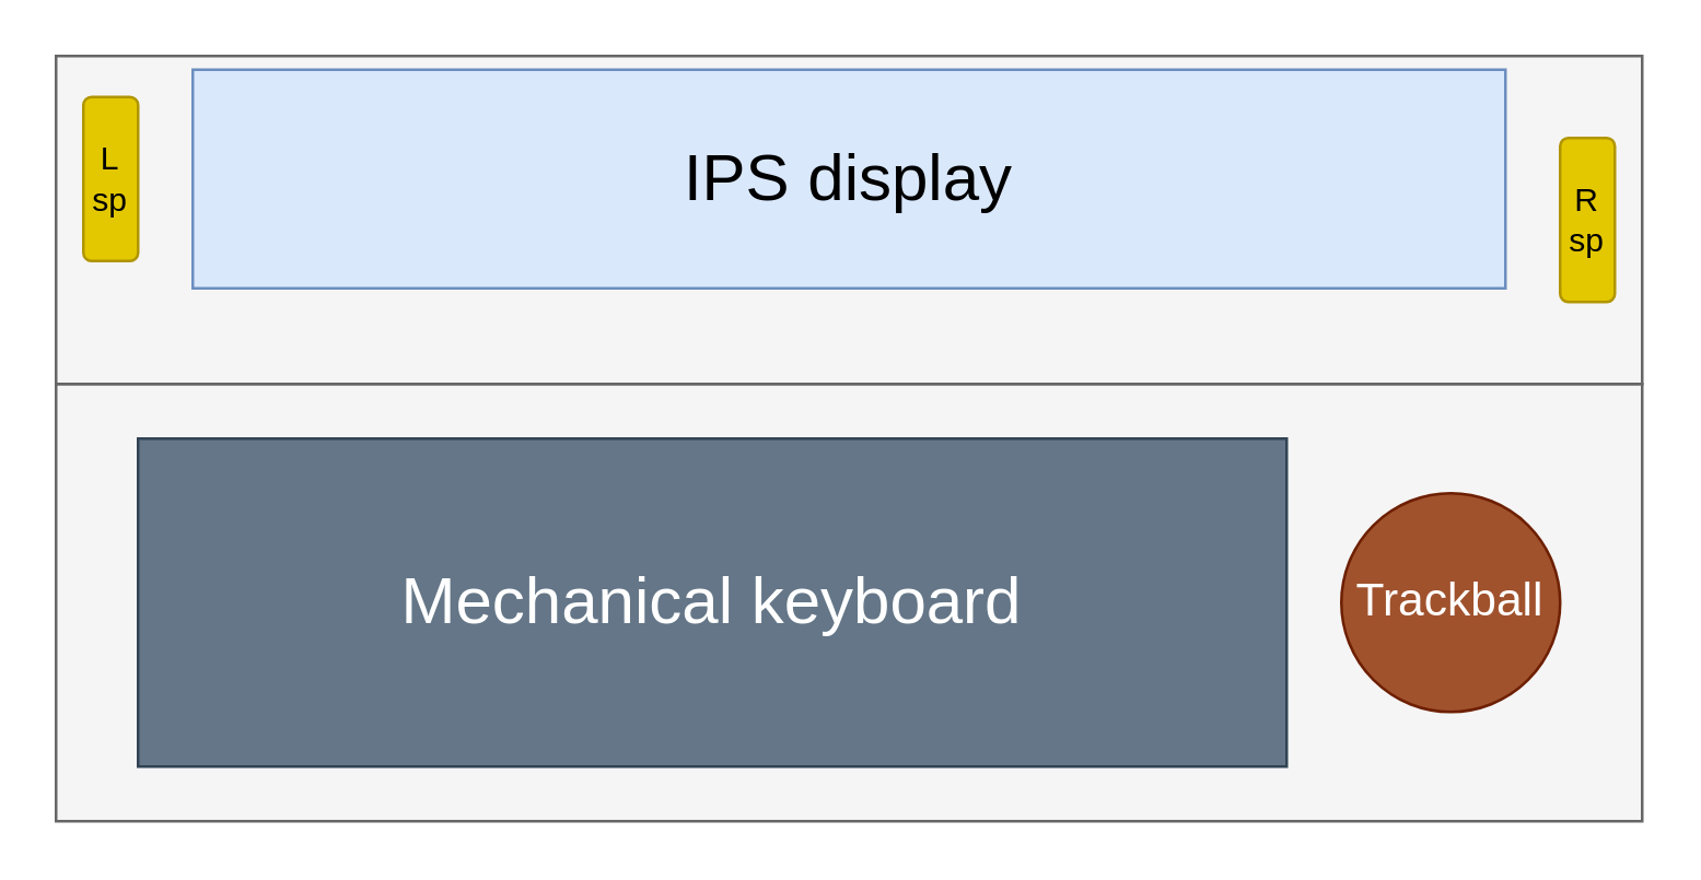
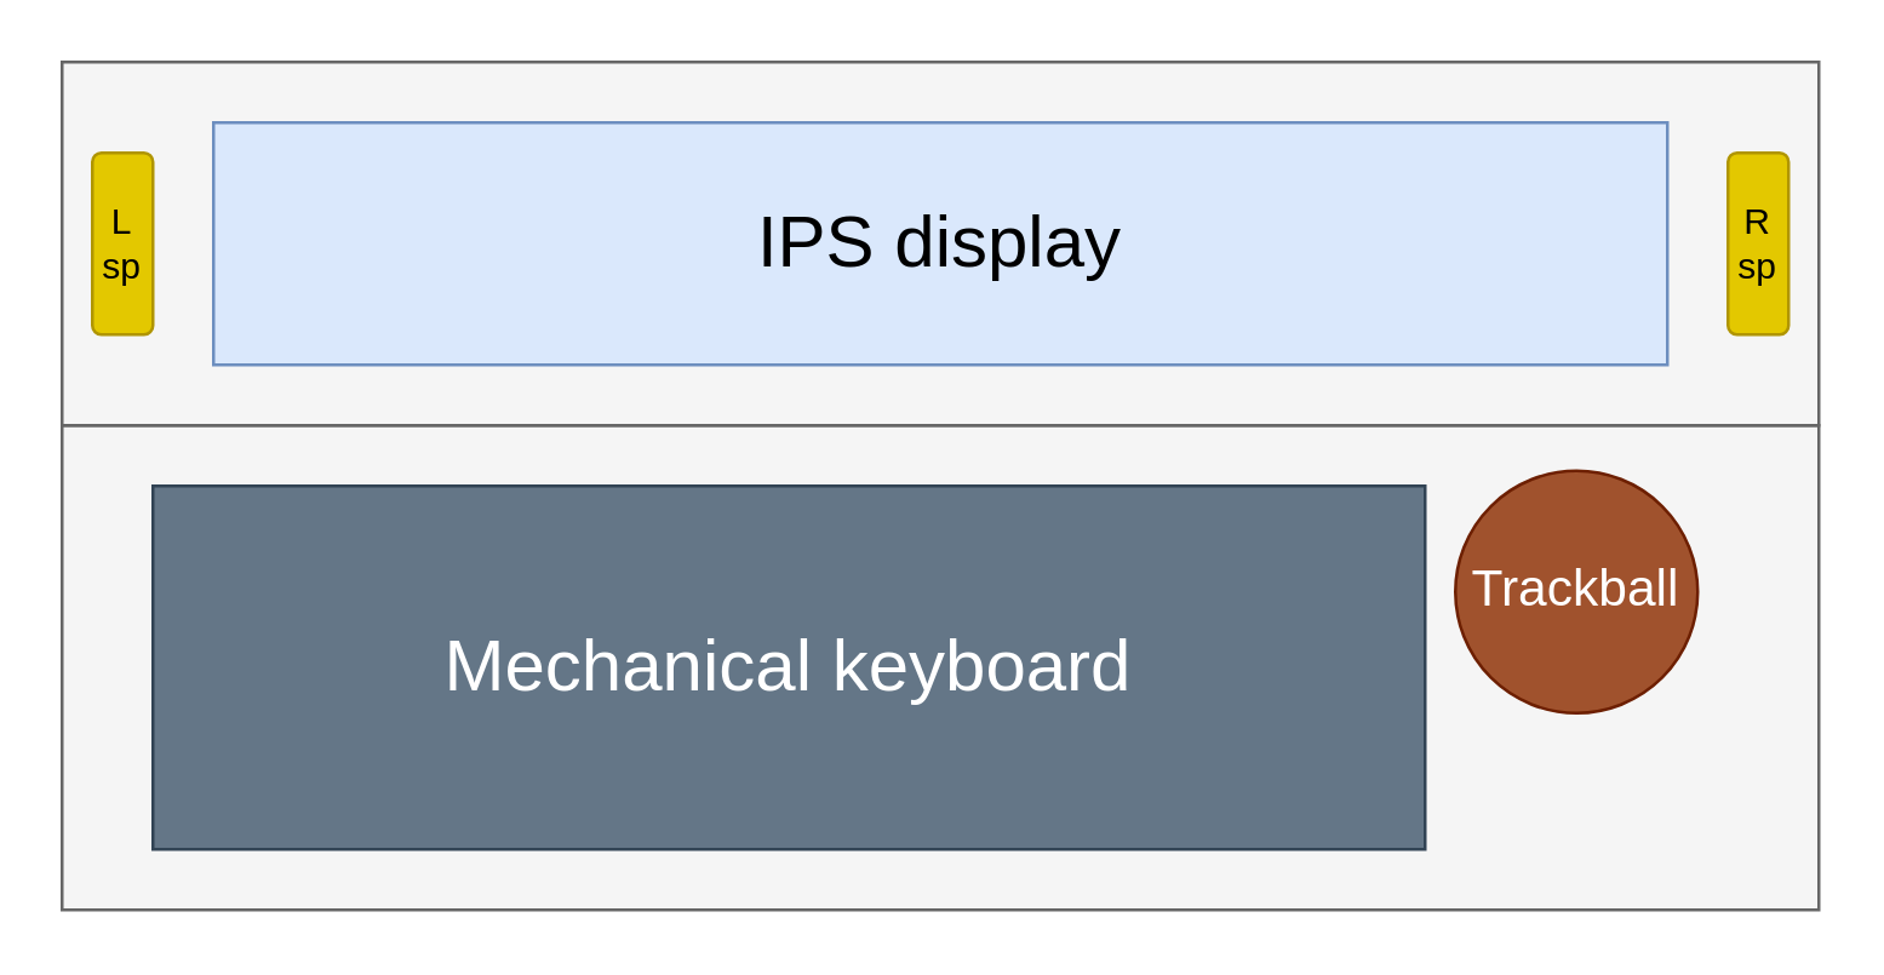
- <mxCell id="7" value="&lt;div&gt;L&lt;/div&gt;&lt;div&gt;sp&lt;/div&gt;" style="rounded=1;whiteSpace=wrap;html=1;fillColor=#e3c800;fontColor=#000000;strokeColor=#B09500;" vertex="1" parent="1"><mxGeometry x="30" y="35" width="20" height="60" as="geometry" /></mxCell>
+ <mxCell id="7" value="&lt;div&gt;L&lt;/div&gt;&lt;div&gt;sp&lt;/div&gt;" style="rounded=1;whiteSpace=wrap;html=1;fillColor=#e3c800;fontColor=#000000;strokeColor=#B09500;" vertex="1" parent="1"><mxGeometry x="30" y="50" width="20" height="60" as="geometry" /></mxCell>
- <mxCell id="4" value="&lt;font style=&quot;font-size: 24px;&quot;&gt;IPS display&lt;/font&gt;" style="rounded=0;whiteSpace=wrap;html=1;fillColor=#dae8fc;strokeColor=#6c8ebf;" vertex="1" parent="1"><mxGeometry x="70" y="25" width="480" height="80" as="geometry" /></mxCell>
+ <mxCell id="4" value="&lt;font style=&quot;font-size: 24px;&quot;&gt;IPS display&lt;/font&gt;" style="rounded=0;whiteSpace=wrap;html=1;fillColor=#dae8fc;strokeColor=#6c8ebf;" vertex="1" parent="1"><mxGeometry x="70" y="40" width="480" height="80" as="geometry" /></mxCell>
- <mxCell id="6" value="&lt;font style=&quot;font-size: 17px;&quot;&gt;Trackball&lt;/font&gt;" style="ellipse;whiteSpace=wrap;html=1;aspect=fixed;fillColor=#a0522d;fontColor=#ffffff;strokeColor=#6D1F00;" vertex="1" parent="1"><mxGeometry x="490" y="180" width="80" height="80" as="geometry" /></mxCell>
+ <mxCell id="6" value="&lt;font style=&quot;font-size: 17px;&quot;&gt;Trackball&lt;/font&gt;" style="ellipse;whiteSpace=wrap;html=1;aspect=fixed;fillColor=#a0522d;fontColor=#ffffff;strokeColor=#6D1F00;" vertex="1" parent="1"><mxGeometry x="480" y="155" width="80" height="80" as="geometry" /></mxCell>
